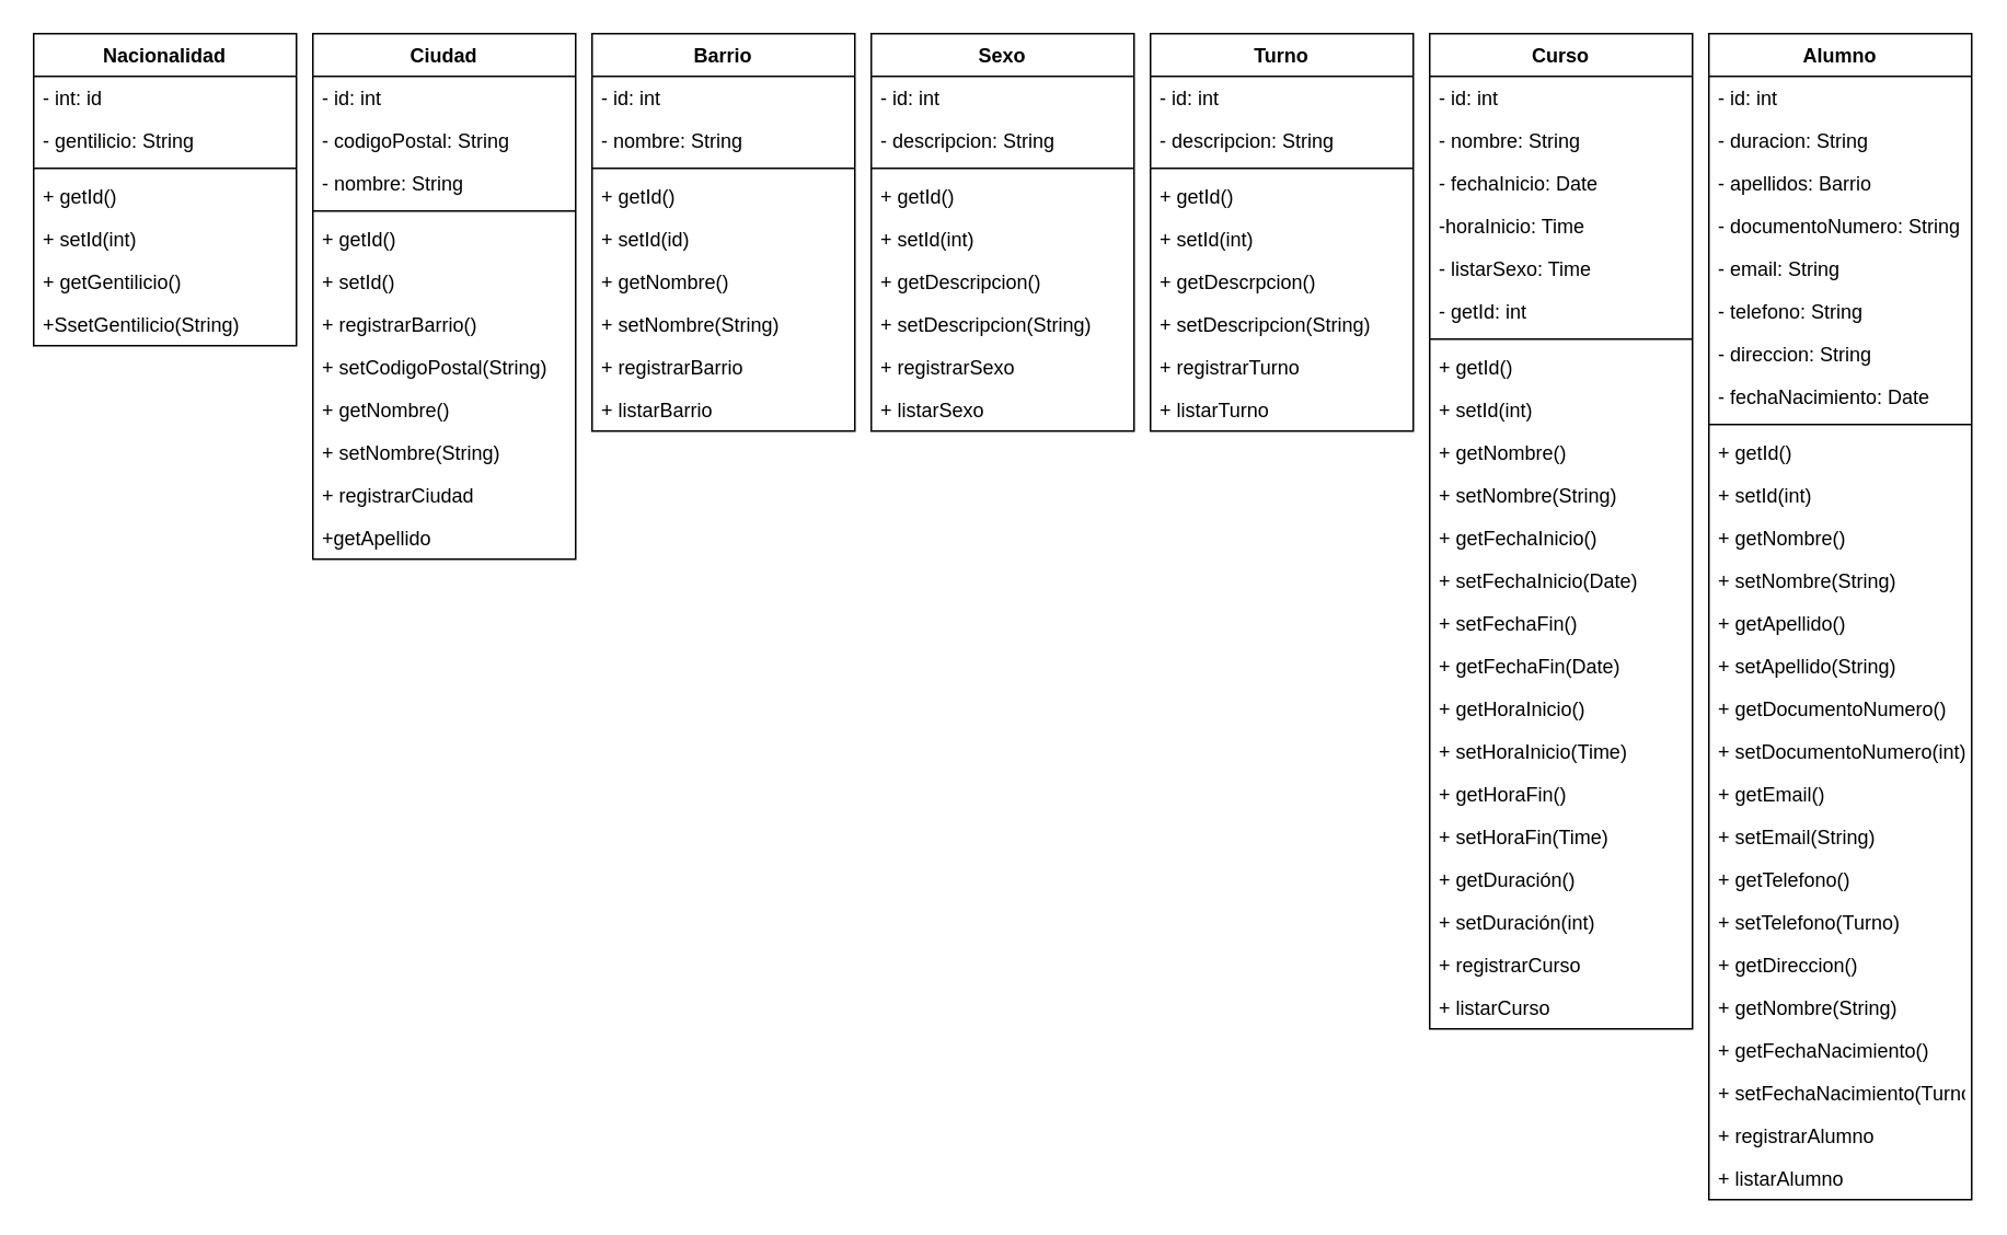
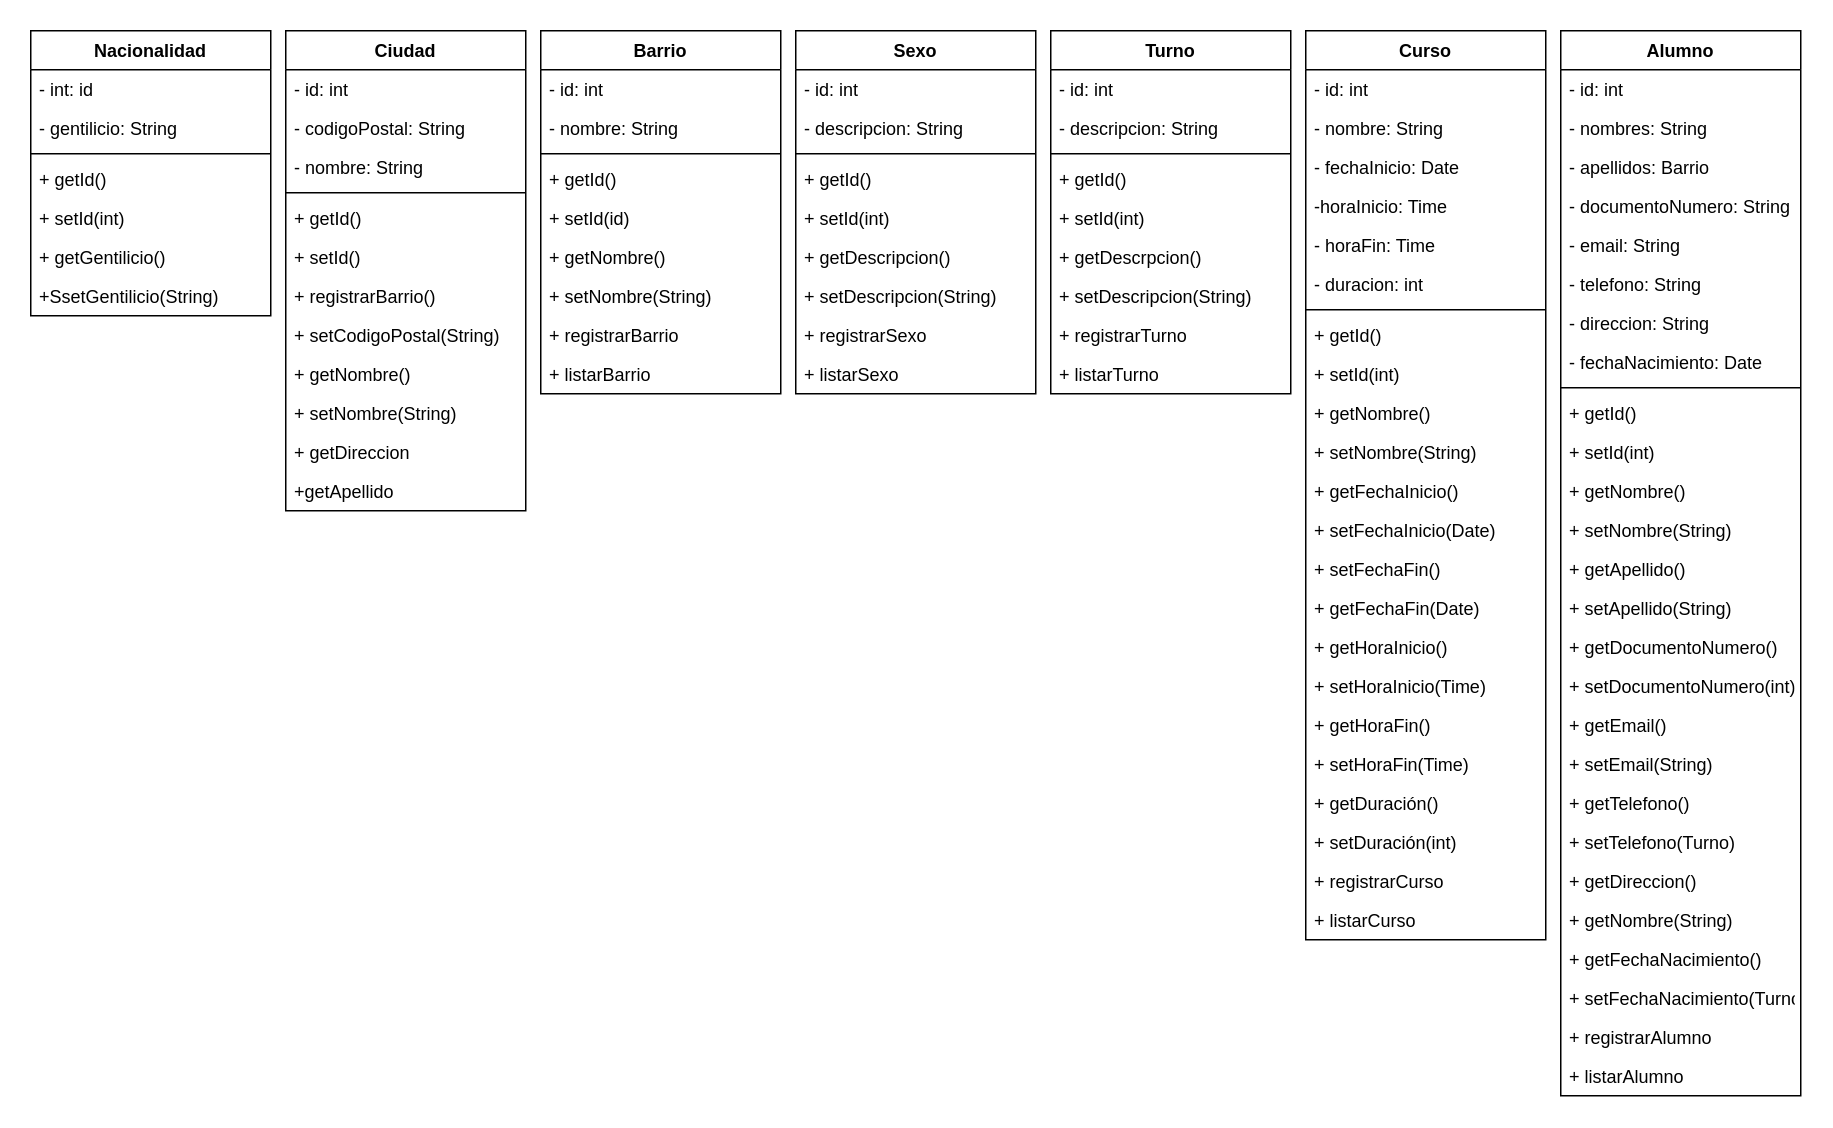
- <mxCell id="79" value="- duracion: String" style="text;strokeColor=none;fillColor=none;align=left;verticalAlign=top;spacingLeft=4;spacingRight=4;overflow=hidden;rotatable=0;points=[[0,0.5],[1,0.5]];portConstraint=eastwest;" vertex="1" parent="77"><mxGeometry y="52" width="160" height="26" as="geometry" /></mxCell>
+ <mxCell id="79" value="- nombres: String" style="text;strokeColor=none;fillColor=none;align=left;verticalAlign=top;spacingLeft=4;spacingRight=4;overflow=hidden;rotatable=0;points=[[0,0.5],[1,0.5]];portConstraint=eastwest;" vertex="1" parent="77"><mxGeometry y="52" width="160" height="26" as="geometry" /></mxCell>
- <mxCell id="58" value="- listarSexo: Time" style="text;strokeColor=none;fillColor=none;align=left;verticalAlign=top;spacingLeft=4;spacingRight=4;overflow=hidden;rotatable=0;points=[[0,0.5],[1,0.5]];portConstraint=eastwest;" vertex="1" parent="53"><mxGeometry y="130" width="160" height="26" as="geometry" /></mxCell>
+ <mxCell id="58" value="- horaFin: Time" style="text;strokeColor=none;fillColor=none;align=left;verticalAlign=top;spacingLeft=4;spacingRight=4;overflow=hidden;rotatable=0;points=[[0,0.5],[1,0.5]];portConstraint=eastwest;" vertex="1" parent="53"><mxGeometry y="130" width="160" height="26" as="geometry" /></mxCell>
- <mxCell id="59" value="- getId: int" style="text;strokeColor=none;fillColor=none;align=left;verticalAlign=top;spacingLeft=4;spacingRight=4;overflow=hidden;rotatable=0;points=[[0,0.5],[1,0.5]];portConstraint=eastwest;" vertex="1" parent="53"><mxGeometry y="156" width="160" height="26" as="geometry" /></mxCell>
+ <mxCell id="59" value="- duracion: int" style="text;strokeColor=none;fillColor=none;align=left;verticalAlign=top;spacingLeft=4;spacingRight=4;overflow=hidden;rotatable=0;points=[[0,0.5],[1,0.5]];portConstraint=eastwest;" vertex="1" parent="53"><mxGeometry y="156" width="160" height="26" as="geometry" /></mxCell>
- <mxCell id="13" value="+ registrarCiudad " style="text;strokeColor=none;fillColor=none;align=left;verticalAlign=top;spacingLeft=4;spacingRight=4;overflow=hidden;rotatable=0;points=[[0,0.5],[1,0.5]];portConstraint=eastwest;" vertex="1" parent="2"><mxGeometry y="268" width="160" height="26" as="geometry" /></mxCell>
+ <mxCell id="13" value="+ getDireccion " style="text;strokeColor=none;fillColor=none;align=left;verticalAlign=top;spacingLeft=4;spacingRight=4;overflow=hidden;rotatable=0;points=[[0,0.5],[1,0.5]];portConstraint=eastwest;" vertex="1" parent="2"><mxGeometry y="268" width="160" height="26" as="geometry" /></mxCell>
